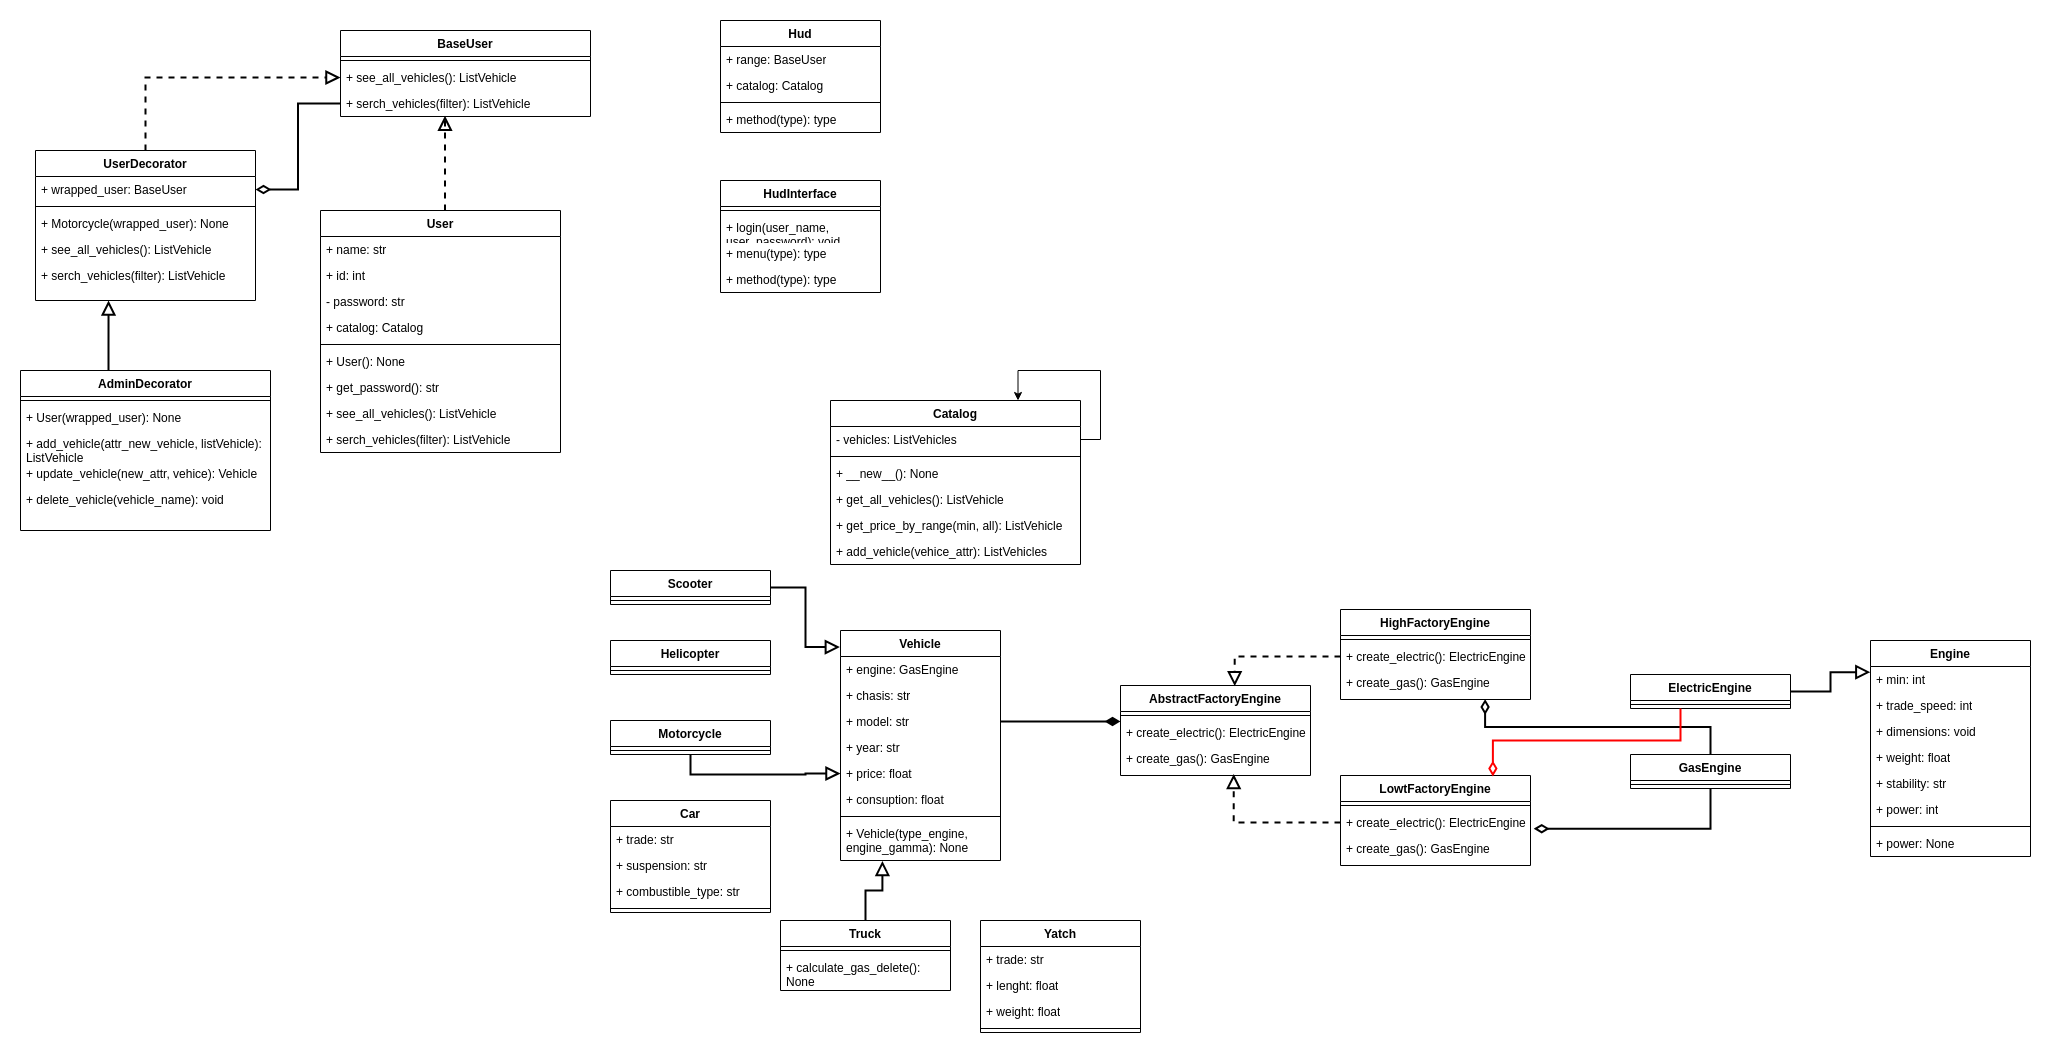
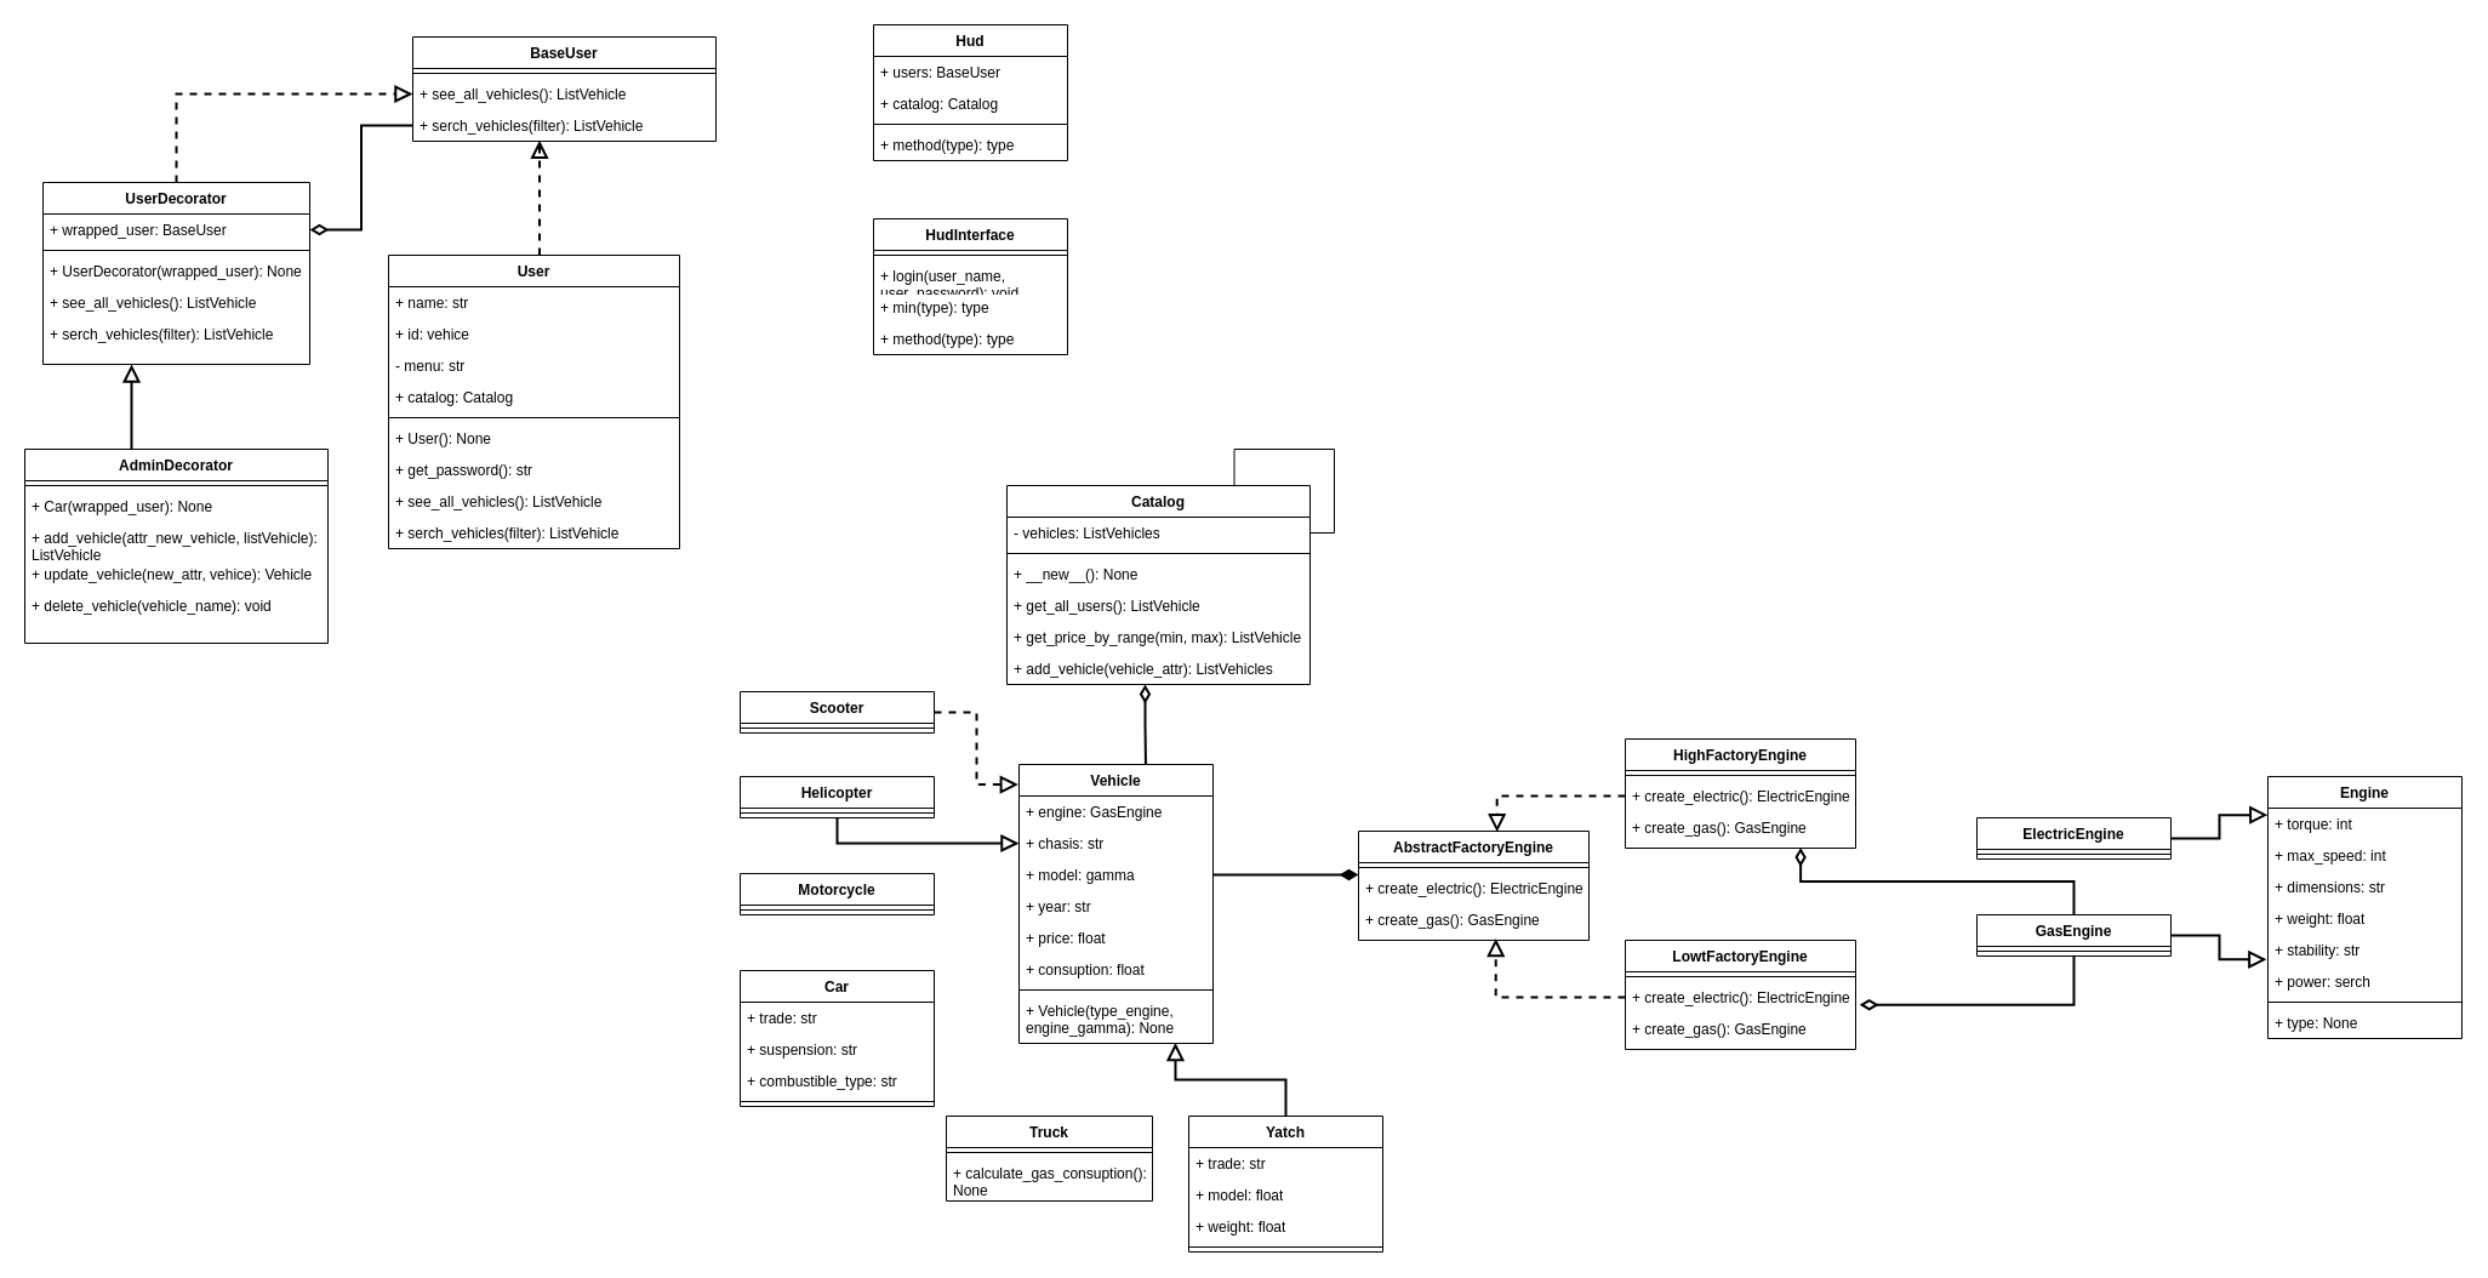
- <mxCell id="113" value="+ range: BaseUser" style="text;strokeColor=none;fillColor=none;align=left;verticalAlign=top;spacingLeft=4;spacingRight=4;overflow=hidden;rotatable=0;points=[[0,0.5],[1,0.5]];portConstraint=eastwest;whiteSpace=wrap;html=1;" parent="112" vertex="1"><mxGeometry y="26" width="160" height="26" as="geometry" /></mxCell>
+ <mxCell id="113" value="+ users: BaseUser" style="text;strokeColor=none;fillColor=none;align=left;verticalAlign=top;spacingLeft=4;spacingRight=4;overflow=hidden;rotatable=0;points=[[0,0.5],[1,0.5]];portConstraint=eastwest;whiteSpace=wrap;html=1;" parent="112" vertex="1"><mxGeometry y="26" width="160" height="26" as="geometry" /></mxCell>
- <mxCell id="90" value="+ Motorcycle(wrapped_user): None" style="text;strokeColor=none;fillColor=none;align=left;verticalAlign=top;spacingLeft=4;spacingRight=4;overflow=hidden;rotatable=0;points=[[0,0.5],[1,0.5]];portConstraint=eastwest;whiteSpace=wrap;html=1;" parent="87" vertex="1"><mxGeometry y="60" width="220" height="26" as="geometry" /></mxCell>
+ <mxCell id="90" value="+ UserDecorator(wrapped_user): None" style="text;strokeColor=none;fillColor=none;align=left;verticalAlign=top;spacingLeft=4;spacingRight=4;overflow=hidden;rotatable=0;points=[[0,0.5],[1,0.5]];portConstraint=eastwest;whiteSpace=wrap;html=1;" parent="87" vertex="1"><mxGeometry y="60" width="220" height="26" as="geometry" /></mxCell>
- <mxCell id="110" value="+ menu(type): type" style="text;strokeColor=none;fillColor=none;align=left;verticalAlign=top;spacingLeft=4;spacingRight=4;overflow=hidden;rotatable=0;points=[[0,0.5],[1,0.5]];portConstraint=eastwest;whiteSpace=wrap;html=1;" vertex="1" parent="107"><mxGeometry y="60" width="160" height="26" as="geometry" /></mxCell>
+ <mxCell id="110" value="+ min(type): type" style="text;strokeColor=none;fillColor=none;align=left;verticalAlign=top;spacingLeft=4;spacingRight=4;overflow=hidden;rotatable=0;points=[[0,0.5],[1,0.5]];portConstraint=eastwest;whiteSpace=wrap;html=1;" vertex="1" parent="107"><mxGeometry y="60" width="160" height="26" as="geometry" /></mxCell>
- <mxCell id="78" value="+ id: int" style="text;strokeColor=none;fillColor=none;align=left;verticalAlign=top;spacingLeft=4;spacingRight=4;overflow=hidden;rotatable=0;points=[[0,0.5],[1,0.5]];portConstraint=eastwest;whiteSpace=wrap;html=1;" parent="76" vertex="1"><mxGeometry y="52" width="240" height="26" as="geometry" /></mxCell>
+ <mxCell id="78" value="+ id: vehice" style="text;strokeColor=none;fillColor=none;align=left;verticalAlign=top;spacingLeft=4;spacingRight=4;overflow=hidden;rotatable=0;points=[[0,0.5],[1,0.5]];portConstraint=eastwest;whiteSpace=wrap;html=1;" parent="76" vertex="1"><mxGeometry y="52" width="240" height="26" as="geometry" /></mxCell>
- <mxCell id="79" value="- password: str" style="text;strokeColor=none;fillColor=none;align=left;verticalAlign=top;spacingLeft=4;spacingRight=4;overflow=hidden;rotatable=0;points=[[0,0.5],[1,0.5]];portConstraint=eastwest;whiteSpace=wrap;html=1;" parent="76" vertex="1"><mxGeometry y="78" width="240" height="26" as="geometry" /></mxCell>
+ <mxCell id="79" value="- menu: str" style="text;strokeColor=none;fillColor=none;align=left;verticalAlign=top;spacingLeft=4;spacingRight=4;overflow=hidden;rotatable=0;points=[[0,0.5],[1,0.5]];portConstraint=eastwest;whiteSpace=wrap;html=1;" parent="76" vertex="1"><mxGeometry y="78" width="240" height="26" as="geometry" /></mxCell>
- <mxCell id="69" style="edgeStyle=orthogonalEdgeStyle;rounded=0;orthogonalLoop=1;jettySize=auto;html=1;exitX=1;exitY=0.5;exitDx=0;exitDy=0;entryX=0.75;entryY=0;entryDx=0;entryDy=0;" parent="68" source="70" target="68" edge="1"><mxGeometry relative="1" as="geometry"><Array as="points"><mxPoint x="270" y="39" /><mxPoint x="270" y="-30" /><mxPoint x="188" y="-30" /></Array></mxGeometry></mxCell>
+ <mxCell id="69" style="edgeStyle=orthogonalEdgeStyle;rounded=0;orthogonalLoop=1;jettySize=auto;html=1;exitX=1;exitY=0.5;exitDx=0;exitDy=0;entryX=0.75;entryY=0;entryDx=0;entryDy=0;endArrow=none;" parent="68" source="70" target="68" edge="1"><mxGeometry relative="1" as="geometry"><Array as="points"><mxPoint x="270" y="39" /><mxPoint x="270" y="-30" /><mxPoint x="188" y="-30" /></Array></mxGeometry></mxCell>
- <mxCell id="95" value="+ User(wrapped_user): None" style="text;strokeColor=none;fillColor=none;align=left;verticalAlign=top;spacingLeft=4;spacingRight=4;overflow=hidden;rotatable=0;points=[[0,0.5],[1,0.5]];portConstraint=eastwest;whiteSpace=wrap;html=1;" parent="93" vertex="1"><mxGeometry y="34" width="250" height="26" as="geometry" /></mxCell>
+ <mxCell id="95" value="+ Car(wrapped_user): None" style="text;strokeColor=none;fillColor=none;align=left;verticalAlign=top;spacingLeft=4;spacingRight=4;overflow=hidden;rotatable=0;points=[[0,0.5],[1,0.5]];portConstraint=eastwest;whiteSpace=wrap;html=1;" parent="93" vertex="1"><mxGeometry y="34" width="250" height="26" as="geometry" /></mxCell>
- <mxCell id="73" value="+ get_all_vehicles(): ListVehicle" style="text;strokeColor=none;fillColor=none;align=left;verticalAlign=top;spacingLeft=4;spacingRight=4;overflow=hidden;rotatable=0;points=[[0,0.5],[1,0.5]];portConstraint=eastwest;whiteSpace=wrap;html=1;" parent="68" vertex="1"><mxGeometry y="86" width="250" height="26" as="geometry" /></mxCell>
+ <mxCell id="73" value="+ get_all_users(): ListVehicle" style="text;strokeColor=none;fillColor=none;align=left;verticalAlign=top;spacingLeft=4;spacingRight=4;overflow=hidden;rotatable=0;points=[[0,0.5],[1,0.5]];portConstraint=eastwest;whiteSpace=wrap;html=1;" parent="68" vertex="1"><mxGeometry y="86" width="250" height="26" as="geometry" /></mxCell>
- <mxCell id="74" value="+ get_price_by_range(min, all): ListVehicle" style="text;strokeColor=none;fillColor=none;align=left;verticalAlign=top;spacingLeft=4;spacingRight=4;overflow=hidden;rotatable=0;points=[[0,0.5],[1,0.5]];portConstraint=eastwest;whiteSpace=wrap;html=1;" parent="68" vertex="1"><mxGeometry y="112" width="250" height="26" as="geometry" /></mxCell>
+ <mxCell id="74" value="+ get_price_by_range(min, max): ListVehicle" style="text;strokeColor=none;fillColor=none;align=left;verticalAlign=top;spacingLeft=4;spacingRight=4;overflow=hidden;rotatable=0;points=[[0,0.5],[1,0.5]];portConstraint=eastwest;whiteSpace=wrap;html=1;" parent="68" vertex="1"><mxGeometry y="112" width="250" height="26" as="geometry" /></mxCell>
- <mxCell id="75" value="+ add_vehicle(vehice_attr): ListVehicles" style="text;strokeColor=none;fillColor=none;align=left;verticalAlign=top;spacingLeft=4;spacingRight=4;overflow=hidden;rotatable=0;points=[[0,0.5],[1,0.5]];portConstraint=eastwest;whiteSpace=wrap;html=1;" parent="68" vertex="1"><mxGeometry y="138" width="250" height="26" as="geometry" /></mxCell>
+ <mxCell id="75" value="+ add_vehicle(vehicle_attr): ListVehicles" style="text;strokeColor=none;fillColor=none;align=left;verticalAlign=top;spacingLeft=4;spacingRight=4;overflow=hidden;rotatable=0;points=[[0,0.5],[1,0.5]];portConstraint=eastwest;whiteSpace=wrap;html=1;" parent="68" vertex="1"><mxGeometry y="138" width="250" height="26" as="geometry" /></mxCell>
+ <mxCell id="106" style="edgeStyle=orthogonalEdgeStyle;rounded=0;orthogonalLoop=1;jettySize=auto;html=1;entryX=0.653;entryY=0.001;entryDx=0;entryDy=0;entryPerimeter=0;strokeWidth=2;endSize=10;startSize=10;endArrow=none;endFill=0;startArrow=diamondThin;startFill=0;" parent="1" source="68" target="2" edge="1"><mxGeometry relative="1" as="geometry"><Array as="points"><mxPoint x="944" y="597" /><mxPoint x="945" y="597" /></Array></mxGeometry></mxCell>
- <mxCell id="43" style="edgeStyle=orthogonalEdgeStyle;rounded=0;orthogonalLoop=1;jettySize=auto;html=1;entryX=-0.004;entryY=0.072;entryDx=0;entryDy=0;entryPerimeter=0;strokeWidth=2;endSize=10;endArrow=block;endFill=0;startSize=10;" parent="1" source="23" target="2" edge="1"><mxGeometry relative="1" as="geometry" /></mxCell>
+ <mxCell id="43" style="edgeStyle=orthogonalEdgeStyle;rounded=0;orthogonalLoop=1;jettySize=auto;html=1;entryX=-0.004;entryY=0.072;entryDx=0;entryDy=0;entryPerimeter=0;strokeWidth=2;endSize=10;endArrow=block;endFill=0;startSize=10;dashed=1;" parent="1" source="23" target="2" edge="1"><mxGeometry relative="1" as="geometry" /></mxCell>
- <mxCell id="12" value="+ min: int" style="text;strokeColor=none;fillColor=none;align=left;verticalAlign=top;spacingLeft=4;spacingRight=4;overflow=hidden;rotatable=0;points=[[0,0.5],[1,0.5]];portConstraint=eastwest;whiteSpace=wrap;html=1;" parent="11" vertex="1"><mxGeometry y="26" width="160" height="26" as="geometry" /></mxCell>
+ <mxCell id="12" value="+ torque: int" style="text;strokeColor=none;fillColor=none;align=left;verticalAlign=top;spacingLeft=4;spacingRight=4;overflow=hidden;rotatable=0;points=[[0,0.5],[1,0.5]];portConstraint=eastwest;whiteSpace=wrap;html=1;" parent="11" vertex="1"><mxGeometry y="26" width="160" height="26" as="geometry" /></mxCell>
+ <mxCell id="20" style="edgeStyle=orthogonalEdgeStyle;rounded=0;orthogonalLoop=1;jettySize=auto;html=1;entryX=0;entryY=0.5;entryDx=0;entryDy=0;strokeWidth=2;endSize=10;endArrow=block;endFill=0;startSize=10;" parent="1" source="21" target="4" edge="1"><mxGeometry relative="1" as="geometry" /></mxCell>
- <mxCell id="13" value="+ trade_speed: int" style="text;strokeColor=none;fillColor=none;align=left;verticalAlign=top;spacingLeft=4;spacingRight=4;overflow=hidden;rotatable=0;points=[[0,0.5],[1,0.5]];portConstraint=eastwest;whiteSpace=wrap;html=1;" parent="11" vertex="1"><mxGeometry y="52" width="160" height="26" as="geometry" /></mxCell>
+ <mxCell id="13" value="+ max_speed: int" style="text;strokeColor=none;fillColor=none;align=left;verticalAlign=top;spacingLeft=4;spacingRight=4;overflow=hidden;rotatable=0;points=[[0,0.5],[1,0.5]];portConstraint=eastwest;whiteSpace=wrap;html=1;" parent="11" vertex="1"><mxGeometry y="52" width="160" height="26" as="geometry" /></mxCell>
- <mxCell id="5" value="+ model: str" style="text;strokeColor=none;fillColor=none;align=left;verticalAlign=top;spacingLeft=4;spacingRight=4;overflow=hidden;rotatable=0;points=[[0,0.5],[1,0.5]];portConstraint=eastwest;whiteSpace=wrap;html=1;" parent="2" vertex="1"><mxGeometry y="78" width="160" height="26" as="geometry" /></mxCell>
+ <mxCell id="5" value="+ model: gamma" style="text;strokeColor=none;fillColor=none;align=left;verticalAlign=top;spacingLeft=4;spacingRight=4;overflow=hidden;rotatable=0;points=[[0,0.5],[1,0.5]];portConstraint=eastwest;whiteSpace=wrap;html=1;" parent="2" vertex="1"><mxGeometry y="78" width="160" height="26" as="geometry" /></mxCell>
- <mxCell id="14" value="+ dimensions: void" style="text;strokeColor=none;fillColor=none;align=left;verticalAlign=top;spacingLeft=4;spacingRight=4;overflow=hidden;rotatable=0;points=[[0,0.5],[1,0.5]];portConstraint=eastwest;whiteSpace=wrap;html=1;" parent="11" vertex="1"><mxGeometry y="78" width="160" height="26" as="geometry" /></mxCell>
+ <mxCell id="14" value="+ dimensions: str" style="text;strokeColor=none;fillColor=none;align=left;verticalAlign=top;spacingLeft=4;spacingRight=4;overflow=hidden;rotatable=0;points=[[0,0.5],[1,0.5]];portConstraint=eastwest;whiteSpace=wrap;html=1;" parent="11" vertex="1"><mxGeometry y="78" width="160" height="26" as="geometry" /></mxCell>
- <mxCell id="65" style="edgeStyle=orthogonalEdgeStyle;rounded=0;orthogonalLoop=1;jettySize=auto;html=1;entryX=0.802;entryY=0.012;entryDx=0;entryDy=0;entryPerimeter=0;strokeColor=#FF0000;strokeWidth=2;endSize=10;startSize=10;endArrow=diamondThin;endFill=0;" parent="1" source="44" target="56" edge="1"><mxGeometry relative="1" as="geometry"><Array as="points"><mxPoint x="1680" y="740" /><mxPoint x="1492" y="740" /></Array></mxGeometry></mxCell>
+ <mxCell id="67" style="edgeStyle=orthogonalEdgeStyle;rounded=0;orthogonalLoop=1;jettySize=auto;html=1;entryX=-0.007;entryY=0.801;entryDx=0;entryDy=0;entryPerimeter=0;strokeWidth=2;endSize=10;startSize=10;endArrow=block;endFill=0;" parent="1" source="46" target="16" edge="1"><mxGeometry relative="1" as="geometry" /></mxCell>
- <mxCell id="25" style="edgeStyle=orthogonalEdgeStyle;rounded=0;orthogonalLoop=1;jettySize=auto;html=1;entryX=0;entryY=0.5;entryDx=0;entryDy=0;strokeWidth=2;endSize=10;endArrow=block;endFill=0;startSize=10;" parent="1" source="26" target="7" edge="1"><mxGeometry relative="1" as="geometry" /></mxCell>
- <mxCell id="17" value="+ power: int" style="text;strokeColor=none;fillColor=none;align=left;verticalAlign=top;spacingLeft=4;spacingRight=4;overflow=hidden;rotatable=0;points=[[0,0.5],[1,0.5]];portConstraint=eastwest;whiteSpace=wrap;html=1;" parent="11" vertex="1"><mxGeometry y="156" width="160" height="26" as="geometry" /></mxCell>
+ <mxCell id="17" value="+ power: serch" style="text;strokeColor=none;fillColor=none;align=left;verticalAlign=top;spacingLeft=4;spacingRight=4;overflow=hidden;rotatable=0;points=[[0,0.5],[1,0.5]];portConstraint=eastwest;whiteSpace=wrap;html=1;" parent="11" vertex="1"><mxGeometry y="156" width="160" height="26" as="geometry" /></mxCell>
- <mxCell id="19" value="+ power: None" style="text;strokeColor=none;fillColor=none;align=left;verticalAlign=top;spacingLeft=4;spacingRight=4;overflow=hidden;rotatable=0;points=[[0,0.5],[1,0.5]];portConstraint=eastwest;whiteSpace=wrap;html=1;" parent="11" vertex="1"><mxGeometry y="190" width="160" height="26" as="geometry" /></mxCell>
+ <mxCell id="19" value="+ type: None" style="text;strokeColor=none;fillColor=none;align=left;verticalAlign=top;spacingLeft=4;spacingRight=4;overflow=hidden;rotatable=0;points=[[0,0.5],[1,0.5]];portConstraint=eastwest;whiteSpace=wrap;html=1;" parent="11" vertex="1"><mxGeometry y="190" width="160" height="26" as="geometry" /></mxCell>
- <mxCell id="33" style="edgeStyle=orthogonalEdgeStyle;rounded=0;orthogonalLoop=1;jettySize=auto;html=1;entryX=0.262;entryY=1.01;entryDx=0;entryDy=0;entryPerimeter=0;strokeWidth=2;endSize=10;endArrow=block;endFill=0;startSize=10;" parent="1" source="34" target="10" edge="1"><mxGeometry relative="1" as="geometry" /></mxCell>
+ <mxCell id="42" style="edgeStyle=orthogonalEdgeStyle;rounded=0;orthogonalLoop=1;jettySize=auto;html=1;entryX=0.806;entryY=0.988;entryDx=0;entryDy=0;entryPerimeter=0;strokeWidth=2;endSize=10;endArrow=block;endFill=0;startSize=10;" parent="1" source="37" target="10" edge="1"><mxGeometry relative="1" as="geometry" /></mxCell>
- <mxCell id="36" value="+ calculate_gas_delete(): None" style="text;strokeColor=none;fillColor=none;align=left;verticalAlign=top;spacingLeft=4;spacingRight=4;overflow=hidden;rotatable=0;points=[[0,0.5],[1,0.5]];portConstraint=eastwest;whiteSpace=wrap;html=1;" parent="34" vertex="1"><mxGeometry y="34" width="170" height="36" as="geometry" /></mxCell>
+ <mxCell id="36" value="+ calculate_gas_consuption(): None" style="text;strokeColor=none;fillColor=none;align=left;verticalAlign=top;spacingLeft=4;spacingRight=4;overflow=hidden;rotatable=0;points=[[0,0.5],[1,0.5]];portConstraint=eastwest;whiteSpace=wrap;html=1;" parent="34" vertex="1"><mxGeometry y="34" width="170" height="36" as="geometry" /></mxCell>
- <mxCell id="39" value="+ lenght: float" style="text;strokeColor=none;fillColor=none;align=left;verticalAlign=top;spacingLeft=4;spacingRight=4;overflow=hidden;rotatable=0;points=[[0,0.5],[1,0.5]];portConstraint=eastwest;whiteSpace=wrap;html=1;" parent="37" vertex="1"><mxGeometry y="52" width="160" height="26" as="geometry" /></mxCell>
+ <mxCell id="39" value="+ model: float" style="text;strokeColor=none;fillColor=none;align=left;verticalAlign=top;spacingLeft=4;spacingRight=4;overflow=hidden;rotatable=0;points=[[0,0.5],[1,0.5]];portConstraint=eastwest;whiteSpace=wrap;html=1;" parent="37" vertex="1"><mxGeometry y="52" width="160" height="26" as="geometry" /></mxCell>
